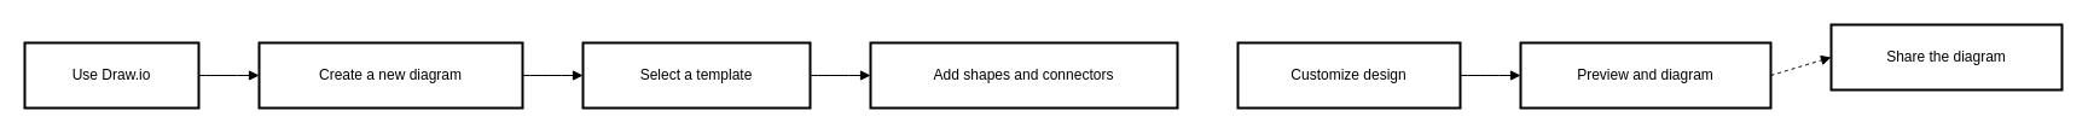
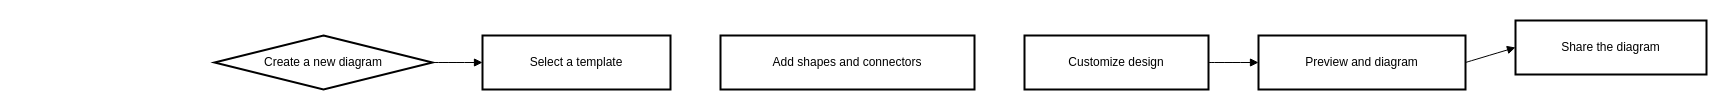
- <mxCell id="13" value="" style="curved=1;startArrow=none;endArrow=block;exitX=1;exitY=0.5;entryX=0;entryY=0.5;dashed=1;" edge="1" parent="1" source="7" target="8"><mxGeometry relative="1" as="geometry"><Array as="points" /></mxGeometry></mxCell>
+ <mxCell id="13" value="" style="curved=1;startArrow=none;endArrow=block;exitX=1;exitY=0.5;entryX=0;entryY=0.5;" edge="1" parent="1" source="7" target="8"><mxGeometry relative="1" as="geometry"><Array as="points" /></mxGeometry></mxCell>
- <mxCell id="2" value="Use Draw.io" style="whiteSpace=wrap;strokeWidth=2;" vertex="1" parent="1"><mxGeometry x="20" y="35" width="144" height="54" as="geometry" /></mxCell>
- <mxCell id="9" value="" style="curved=1;startArrow=none;endArrow=block;exitX=1;exitY=0.5;entryX=0;entryY=0.5;" edge="1" parent="1" source="2" target="3"><mxGeometry relative="1" as="geometry"><Array as="points" /></mxGeometry></mxCell>
- <mxCell id="3" value="Create a new diagram" style="whiteSpace=wrap;strokeWidth=2;" vertex="1" parent="1"><mxGeometry x="214" y="35" width="218" height="54" as="geometry" /></mxCell>
+ <mxCell id="3" value="Create a new diagram" style="rhombus;whiteSpace=wrap;strokeWidth=2;" vertex="1" parent="1"><mxGeometry x="214" y="35" width="218" height="54" as="geometry" /></mxCell>
- <mxCell id="11" value="" style="curved=1;startArrow=none;endArrow=block;exitX=1;exitY=0.5;entryX=0;entryY=0.5;" edge="1" parent="1" source="4" target="5"><mxGeometry relative="1" as="geometry"><Array as="points" /></mxGeometry></mxCell>
